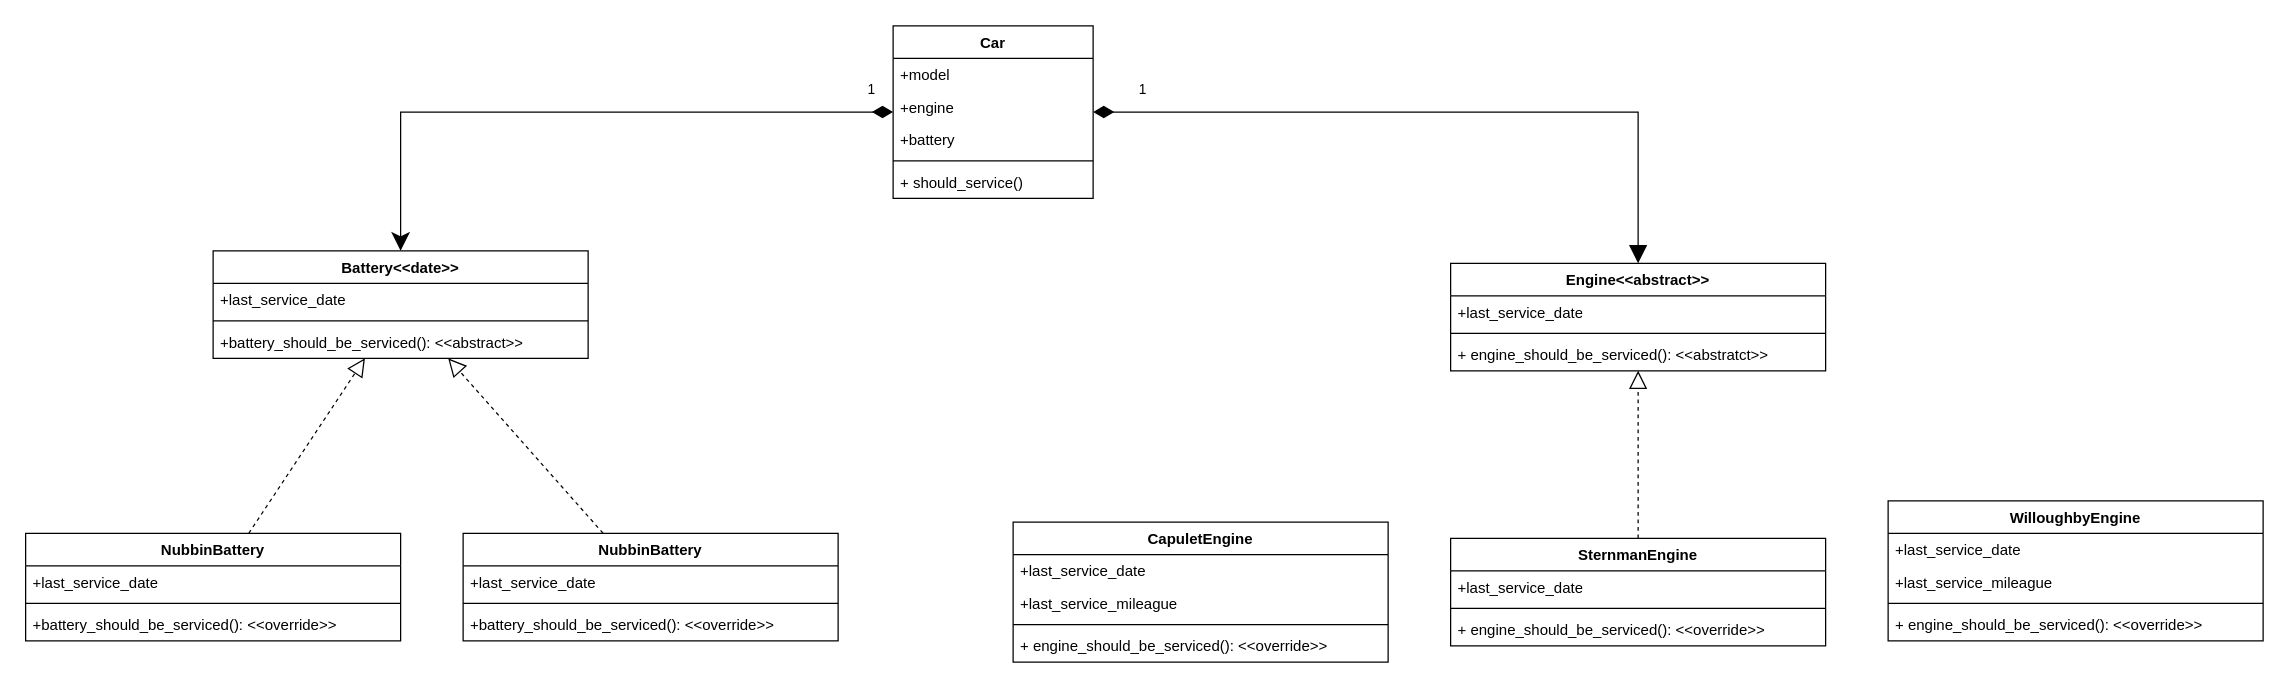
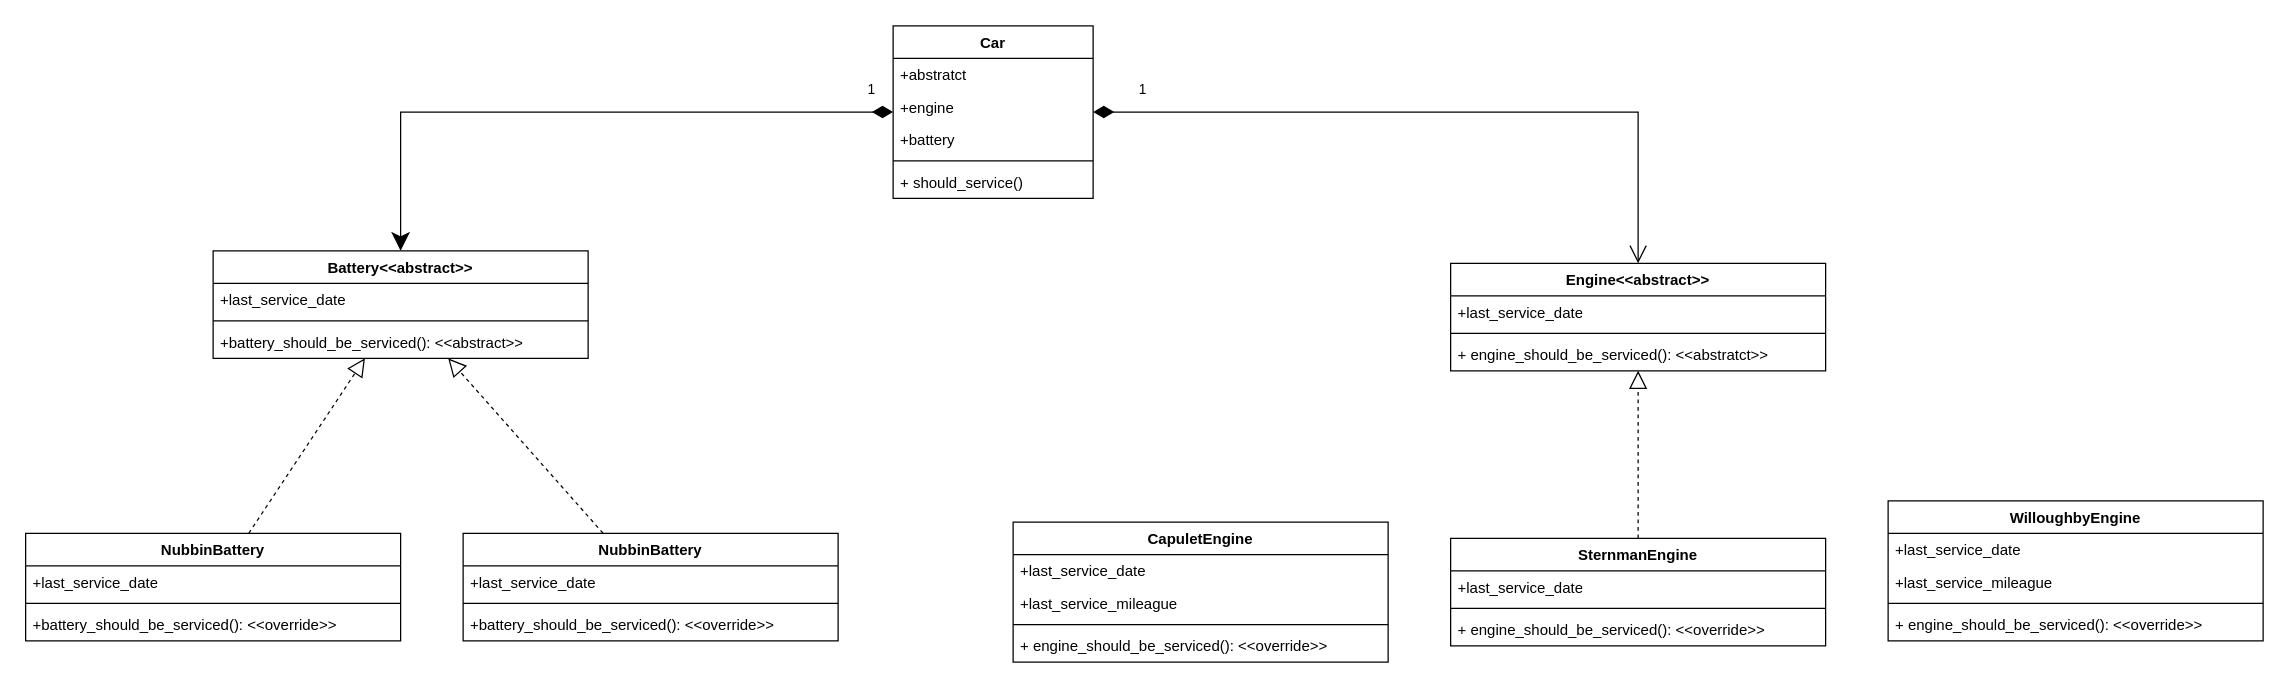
- <mxCell id="3" value="+model" style="text;strokeColor=none;fillColor=none;align=left;verticalAlign=top;spacingLeft=4;spacingRight=4;overflow=hidden;rotatable=0;points=[[0,0.5],[1,0.5]];portConstraint=eastwest;whiteSpace=wrap;html=1;" vertex="1" parent="2"><mxGeometry y="26" width="160" height="26" as="geometry" /></mxCell>
+ <mxCell id="3" value="+abstratct" style="text;strokeColor=none;fillColor=none;align=left;verticalAlign=top;spacingLeft=4;spacingRight=4;overflow=hidden;rotatable=0;points=[[0,0.5],[1,0.5]];portConstraint=eastwest;whiteSpace=wrap;html=1;" vertex="1" parent="2"><mxGeometry y="26" width="160" height="26" as="geometry" /></mxCell>
- <mxCell id="16" value="1" style="endArrow=block;html=1;endSize=12;startArrow=diamondThin;startSize=14;startFill=1;edgeStyle=orthogonalEdgeStyle;align=left;verticalAlign=bottom;rounded=0;" edge="1" parent="1" source="2" target="12"><mxGeometry x="-0.875" y="9" relative="1" as="geometry"><mxPoint x="710" y="180" as="sourcePoint" /><mxPoint x="870" y="180" as="targetPoint" /><mxPoint as="offset" /></mxGeometry></mxCell>
+ <mxCell id="16" value="1" style="endArrow=open;html=1;endSize=12;startArrow=diamondThin;startSize=14;startFill=1;edgeStyle=orthogonalEdgeStyle;align=left;verticalAlign=bottom;rounded=0;" edge="1" parent="1" source="2" target="12"><mxGeometry x="-0.875" y="9" relative="1" as="geometry"><mxPoint x="710" y="180" as="sourcePoint" /><mxPoint x="870" y="180" as="targetPoint" /><mxPoint as="offset" /></mxGeometry></mxCell>
- <mxCell id="8" value="Battery&amp;lt;&amp;lt;date&amp;gt;&amp;gt;" style="swimlane;fontStyle=1;align=center;verticalAlign=top;childLayout=stackLayout;horizontal=1;startSize=26;horizontalStack=0;resizeParent=1;resizeParentMax=0;resizeLast=0;collapsible=1;marginBottom=0;whiteSpace=wrap;html=1;" vertex="1" parent="1"><mxGeometry x="170" y="200" width="300" height="86" as="geometry" /></mxCell>
+ <mxCell id="8" value="Battery&amp;lt;&amp;lt;abstract&amp;gt;&amp;gt;" style="swimlane;fontStyle=1;align=center;verticalAlign=top;childLayout=stackLayout;horizontal=1;startSize=26;horizontalStack=0;resizeParent=1;resizeParentMax=0;resizeLast=0;collapsible=1;marginBottom=0;whiteSpace=wrap;html=1;" vertex="1" parent="1"><mxGeometry x="170" y="200" width="300" height="86" as="geometry" /></mxCell>
